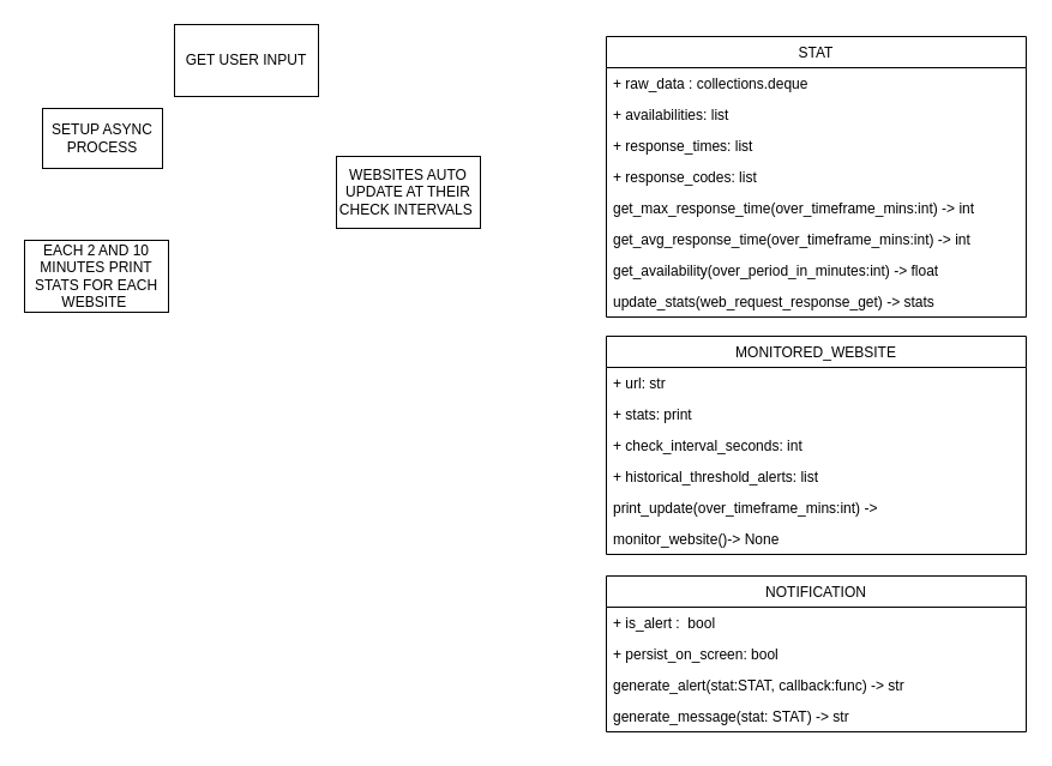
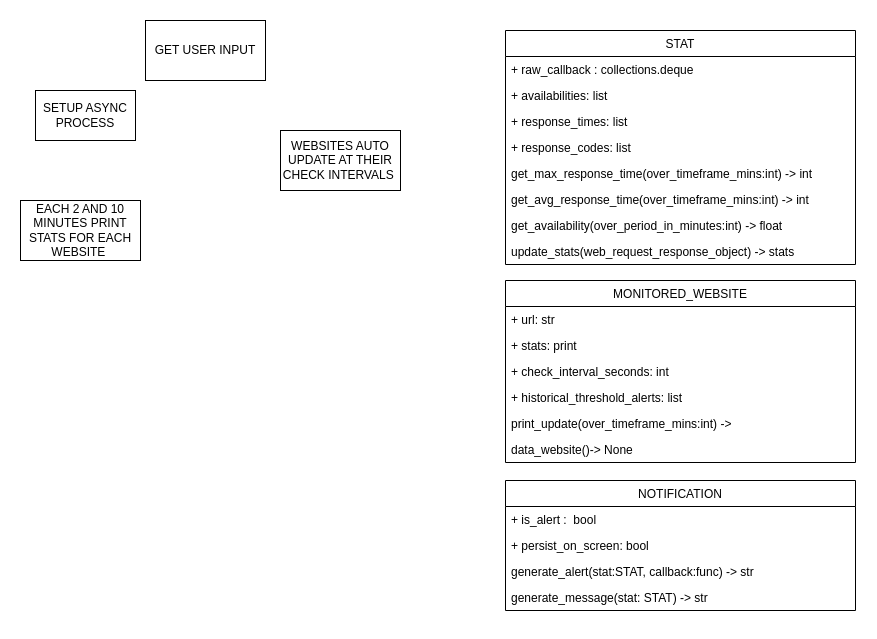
- <mxCell id="3" value="+ raw_data : collections.deque" style="text;strokeColor=none;fillColor=none;align=left;verticalAlign=top;spacingLeft=4;spacingRight=4;overflow=hidden;rotatable=0;points=[[0,0.5],[1,0.5]];portConstraint=eastwest;" parent="2" vertex="1"><mxGeometry y="26" width="350" height="26" as="geometry" /></mxCell>
+ <mxCell id="3" value="+ raw_callback : collections.deque" style="text;strokeColor=none;fillColor=none;align=left;verticalAlign=top;spacingLeft=4;spacingRight=4;overflow=hidden;rotatable=0;points=[[0,0.5],[1,0.5]];portConstraint=eastwest;" parent="2" vertex="1"><mxGeometry y="26" width="350" height="26" as="geometry" /></mxCell>
- <mxCell id="12" value="update_stats(web_request_response_get) -&gt; stats" style="text;strokeColor=none;fillColor=none;align=left;verticalAlign=top;spacingLeft=4;spacingRight=4;overflow=hidden;rotatable=0;points=[[0,0.5],[1,0.5]];portConstraint=eastwest;" parent="2" vertex="1"><mxGeometry y="208" width="350" height="26" as="geometry" /></mxCell>
+ <mxCell id="12" value="update_stats(web_request_response_object) -&gt; stats" style="text;strokeColor=none;fillColor=none;align=left;verticalAlign=top;spacingLeft=4;spacingRight=4;overflow=hidden;rotatable=0;points=[[0,0.5],[1,0.5]];portConstraint=eastwest;" parent="2" vertex="1"><mxGeometry y="208" width="350" height="26" as="geometry" /></mxCell>
- <mxCell id="21" value="monitor_website()-&gt; None" style="text;strokeColor=none;fillColor=none;align=left;verticalAlign=top;spacingLeft=4;spacingRight=4;overflow=hidden;rotatable=0;points=[[0,0.5],[1,0.5]];portConstraint=eastwest;" parent="13" vertex="1"><mxGeometry y="156" width="350" height="26" as="geometry" /></mxCell>
+ <mxCell id="21" value="data_website()-&gt; None" style="text;strokeColor=none;fillColor=none;align=left;verticalAlign=top;spacingLeft=4;spacingRight=4;overflow=hidden;rotatable=0;points=[[0,0.5],[1,0.5]];portConstraint=eastwest;" parent="13" vertex="1"><mxGeometry y="156" width="350" height="26" as="geometry" /></mxCell>
